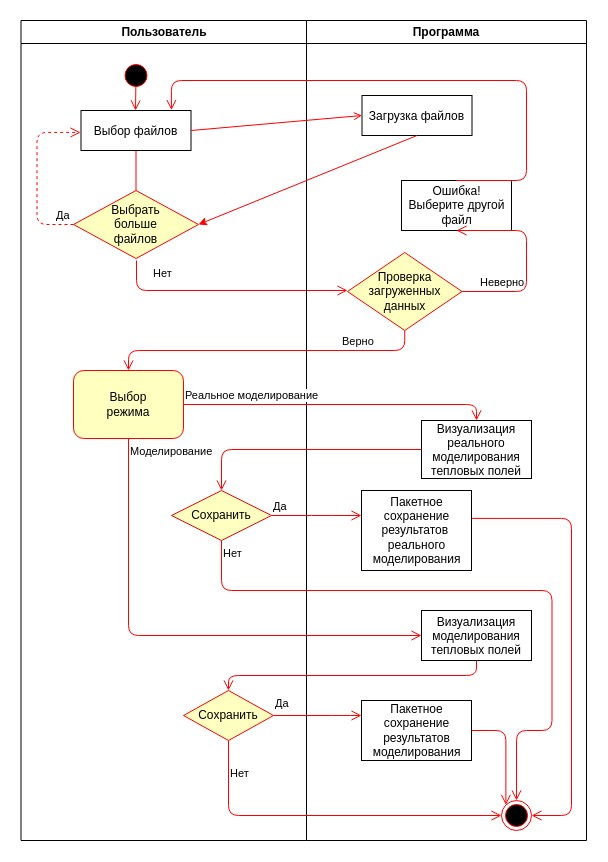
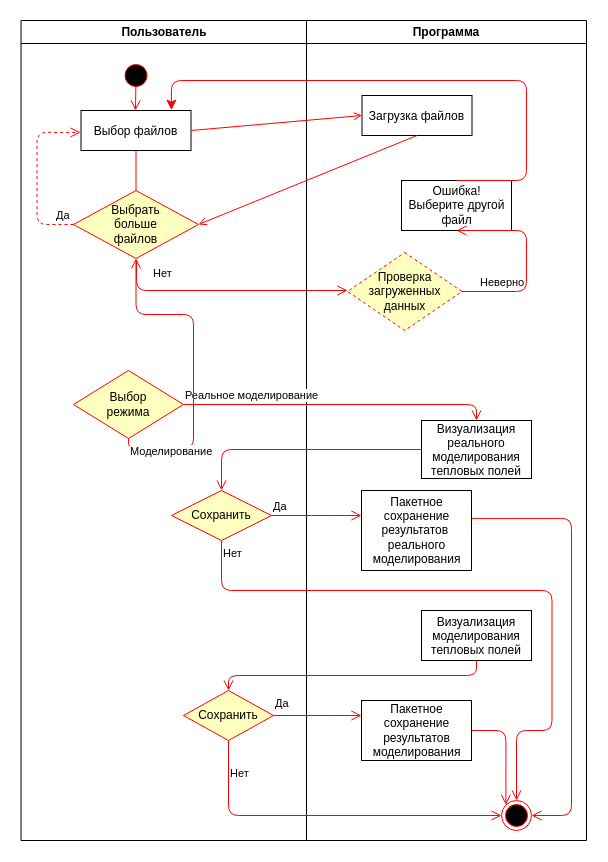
- <mxCell id="35" value="" style="edgeStyle=orthogonalEdgeStyle;html=1;verticalAlign=bottom;endArrow=open;endSize=8;strokeColor=#ff0000;exitX=0.5;exitY=0;exitDx=0;exitDy=0;entryX=0.822;entryY=-0.011;entryDx=0;entryDy=0;entryPerimeter=0;" edge="1" source="21" parent="1" target="5"><mxGeometry relative="1" as="geometry"><mxPoint x="171" y="108" as="targetPoint" /><mxPoint x="531" y="170" as="sourcePoint" /><Array as="points"><mxPoint x="526" y="80" /><mxPoint x="171" y="80" /></Array></mxGeometry></mxCell>
+ <mxCell id="35" value="" style="edgeStyle=orthogonalEdgeStyle;html=1;verticalAlign=bottom;endArrow=classic;endSize=8;strokeColor=#ff0000;exitX=0.5;exitY=0;exitDx=0;exitDy=0;entryX=0.822;entryY=-0.011;entryDx=0;entryDy=0;entryPerimeter=0;" edge="1" source="21" parent="1" target="5"><mxGeometry relative="1" as="geometry"><mxPoint x="171" y="108" as="targetPoint" /><mxPoint x="531" y="170" as="sourcePoint" /><Array as="points"><mxPoint x="526" y="80" /><mxPoint x="171" y="80" /></Array></mxGeometry></mxCell>
- <mxCell id="29" value="" style="endArrow=classic;strokeColor=#FF0000;endFill=1;rounded=0;exitX=0.5;exitY=1;exitDx=0;exitDy=0;entryX=1;entryY=0.5;entryDx=0;entryDy=0;" parent="1" source="14" target="7" edge="1"><mxGeometry relative="1" as="geometry"><mxPoint x="201" y="370" as="targetPoint" /></mxGeometry></mxCell>
+ <mxCell id="29" value="" style="endArrow=open;strokeColor=#FF0000;endFill=1;rounded=0;exitX=0.5;exitY=1;exitDx=0;exitDy=0;entryX=1;entryY=0.5;entryDx=0;entryDy=0;" parent="1" source="14" target="7" edge="1"><mxGeometry relative="1" as="geometry"><mxPoint x="201" y="370" as="targetPoint" /></mxGeometry></mxCell>
- <mxCell id="16" value="Проверка загруженных&lt;br&gt;данных" style="rhombus;whiteSpace=wrap;html=1;fillColor=#ffffc0;strokeColor=#ff0000;" vertex="1" parent="13"><mxGeometry x="41" y="232" width="114.5" height="78" as="geometry" /></mxCell>
+ <mxCell id="16" value="Проверка загруженных&lt;br&gt;данных" style="rhombus;whiteSpace=wrap;html=1;fillColor=#ffffc0;strokeColor=#ff0000;dashed=1;" vertex="1" parent="13"><mxGeometry x="41" y="232" width="114.5" height="78" as="geometry" /></mxCell>
- <mxCell id="25" value="Верно" style="edgeStyle=orthogonalEdgeStyle;html=1;align=left;verticalAlign=top;endArrow=open;endSize=8;strokeColor=#ff0000;entryX=0.5;entryY=0;entryDx=0;entryDy=0;exitX=0.5;exitY=1;exitDx=0;exitDy=0;" edge="1" source="16" parent="1" target="9"><mxGeometry x="-0.472" y="-22" relative="1" as="geometry"><mxPoint x="124" y="490" as="targetPoint" /><mxPoint x="400.25" y="450" as="sourcePoint" /><Array as="points"><mxPoint x="404" y="350" /><mxPoint x="128" y="350" /></Array><mxPoint as="offset" /></mxGeometry></mxCell>
- <mxCell id="9" value="Выбор&lt;br&gt;режима" style="whiteSpace=wrap;html=1;fillColor=#ffffc0;strokeColor=#ff0000;rounded=1;" vertex="1" parent="2"><mxGeometry x="52.5" y="350" width="110" height="68" as="geometry" /></mxCell>
+ <mxCell id="9" value="Выбор&lt;br&gt;режима" style="rhombus;whiteSpace=wrap;html=1;fillColor=#ffffc0;strokeColor=#ff0000;" vertex="1" parent="2"><mxGeometry x="52.5" y="350" width="110" height="68" as="geometry" /></mxCell>
- <mxCell id="28" value="Моделирование" style="edgeStyle=orthogonalEdgeStyle;html=1;align=left;verticalAlign=top;endArrow=open;endSize=8;strokeColor=#ff0000;exitX=0.5;exitY=1;exitDx=0;exitDy=0;entryX=0;entryY=0.5;entryDx=0;entryDy=0;" edge="1" source="9" parent="1" target="17"><mxGeometry x="-1" relative="1" as="geometry"><mxPoint x="321" y="480" as="targetPoint" /></mxGeometry></mxCell>
+ <mxCell id="28" value="Моделирование" style="edgeStyle=orthogonalEdgeStyle;html=1;align=left;verticalAlign=top;endArrow=open;endSize=8;strokeColor=#ff0000;exitX=0.5;exitY=1;exitDx=0;exitDy=0;" edge="1" source="9" parent="1" target="7"><mxGeometry x="-1" relative="1" as="geometry"><mxPoint x="321" y="480" as="targetPoint" /></mxGeometry></mxCell>
